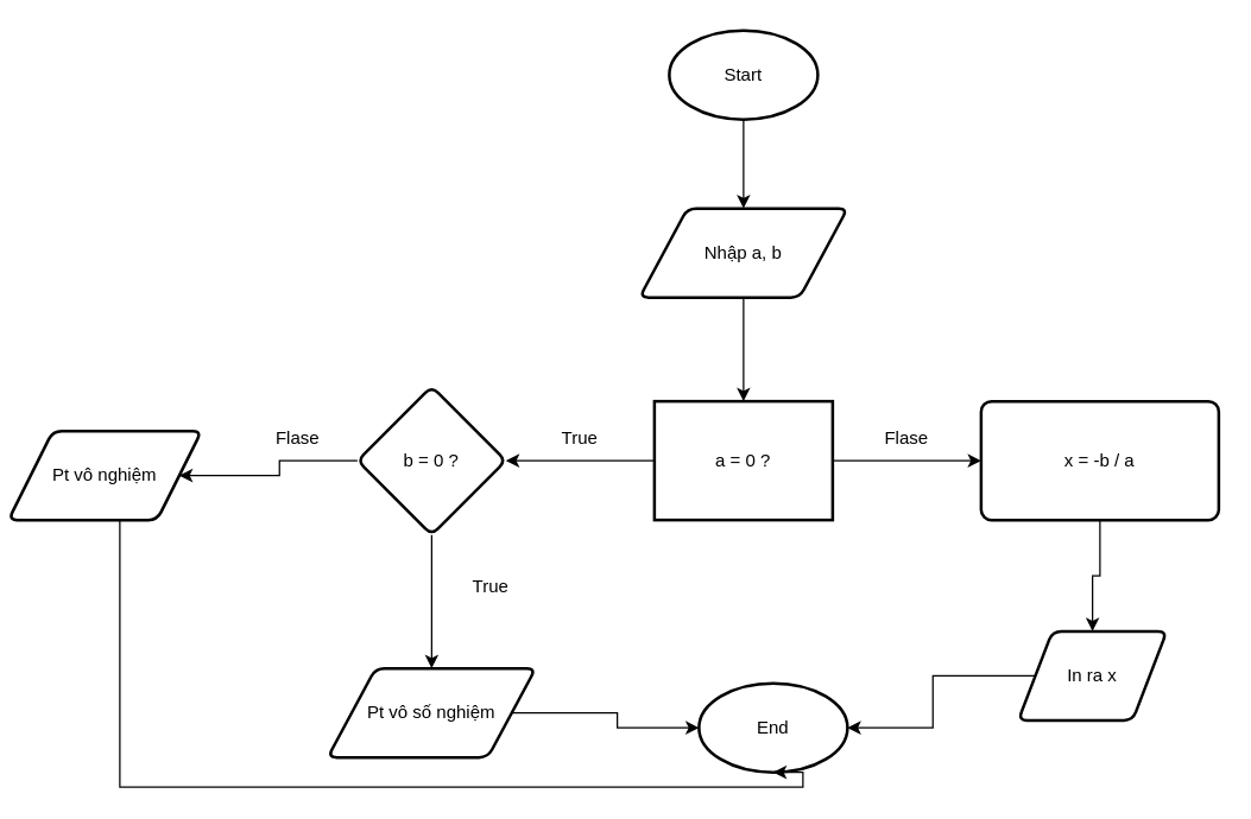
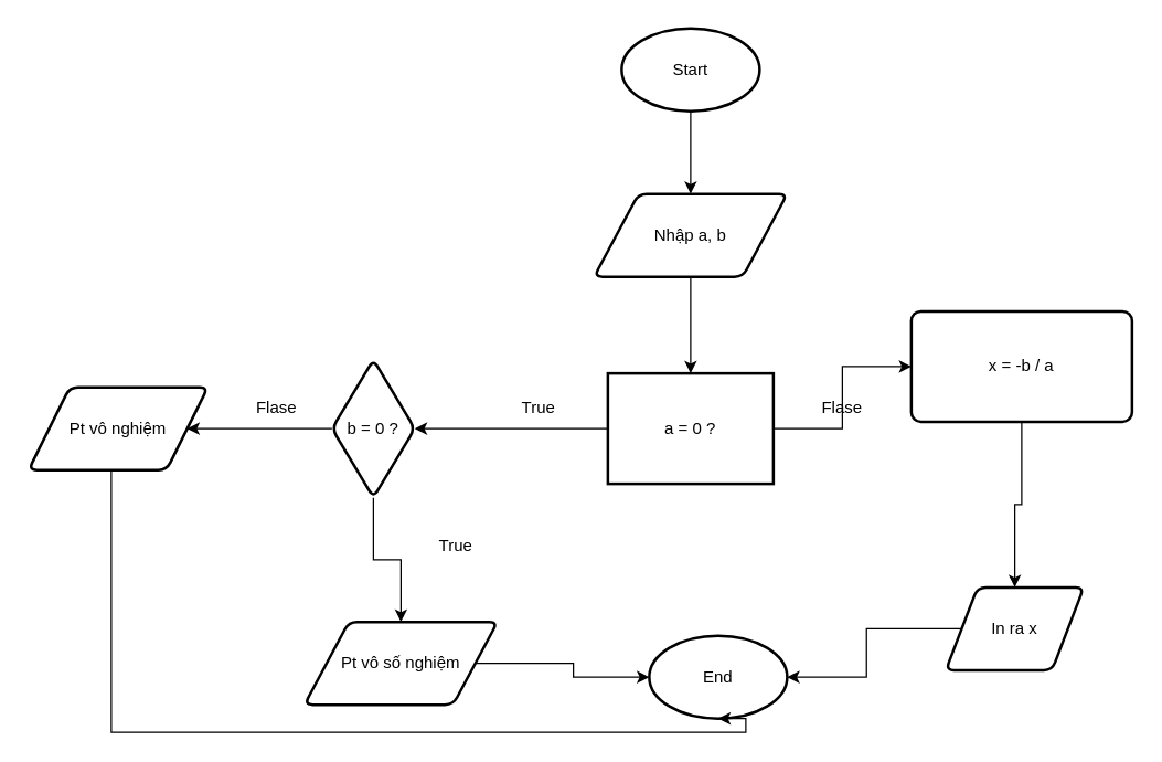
- <mxCell id="11" value="b = 0 ?" style="rhombus;whiteSpace=wrap;html=1;strokeWidth=2;rounded=1;arcSize=12;" vertex="1" parent="1"><mxGeometry x="240" y="260" width="100" height="100" as="geometry" /></mxCell>
+ <mxCell id="11" value="b = 0 ?" style="rhombus;whiteSpace=wrap;html=1;strokeWidth=2;rounded=1;arcSize=12;" vertex="1" parent="1"><mxGeometry x="240" y="260" width="60" height="100" as="geometry" /></mxCell>
- <mxCell id="18" value="x = -b / a" style="rounded=1;whiteSpace=wrap;html=1;absoluteArcSize=1;arcSize=14;strokeWidth=2;" vertex="1" parent="1"><mxGeometry x="660" y="270" width="160" height="80" as="geometry" /></mxCell>
+ <mxCell id="18" value="x = -b / a" style="rounded=1;whiteSpace=wrap;html=1;absoluteArcSize=1;arcSize=14;strokeWidth=2;" vertex="1" parent="1"><mxGeometry x="660" y="225" width="160" height="80" as="geometry" /></mxCell>
- <mxCell id="15" value="Pt vô nghiệm" style="shape=parallelogram;html=1;strokeWidth=2;perimeter=parallelogramPerimeter;whiteSpace=wrap;rounded=1;arcSize=12;size=0.23;" vertex="1" parent="1"><mxGeometry x="5" y="290" width="130" height="60" as="geometry" /></mxCell>
+ <mxCell id="15" value="Pt vô nghiệm" style="shape=parallelogram;html=1;strokeWidth=2;perimeter=parallelogramPerimeter;whiteSpace=wrap;rounded=1;arcSize=12;size=0.23;" vertex="1" parent="1"><mxGeometry x="20" y="280" width="130" height="60" as="geometry" /></mxCell>
